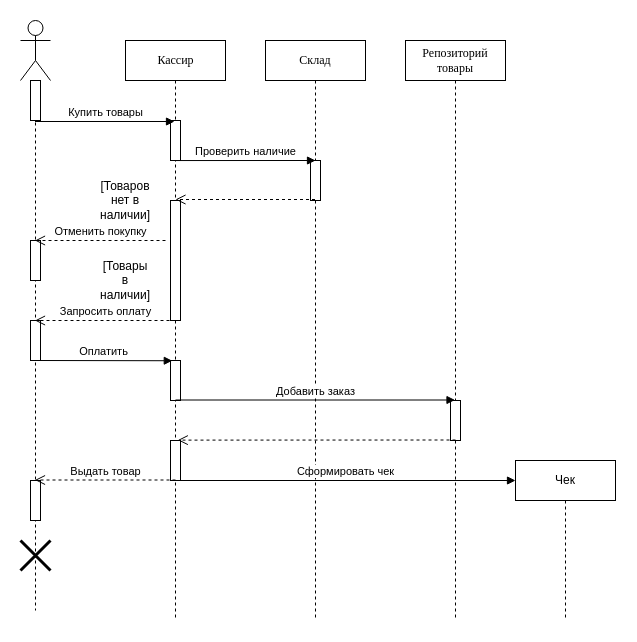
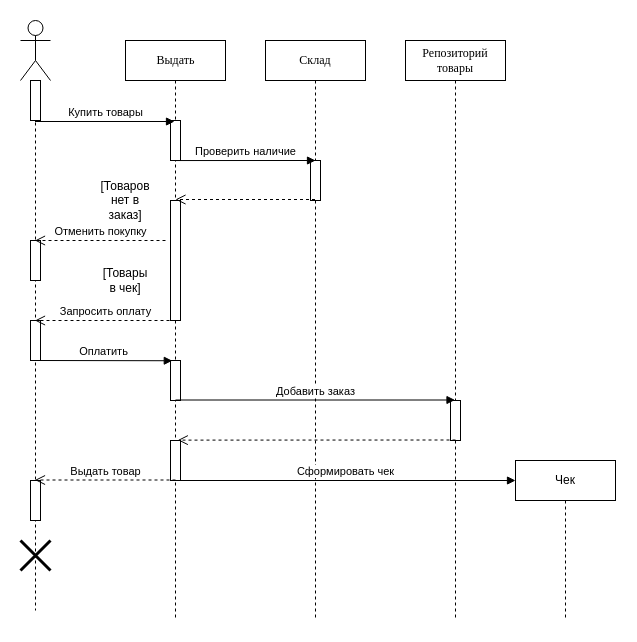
- <mxCell id="6" value="Кассир" style="html=1;points=[];perimeter=orthogonalPerimeter;shape=umlLifeline;participant=label;shadow=0;fontFamily=Verdana;fontSize=12;fontColor=#000000;align=center;strokeColor=#000000;strokeWidth=1;fillColor=#FFFFFF;recursiveResize=0;container=1;collapsible=0;" parent="1" vertex="1"><mxGeometry x="125" y="40" width="100" height="580" as="geometry" /></mxCell>
+ <mxCell id="6" value="Выдать" style="html=1;points=[];perimeter=orthogonalPerimeter;shape=umlLifeline;participant=label;shadow=0;fontFamily=Verdana;fontSize=12;fontColor=#000000;align=center;strokeColor=#000000;strokeWidth=1;fillColor=#FFFFFF;recursiveResize=0;container=1;collapsible=0;" parent="1" vertex="1"><mxGeometry x="125" y="40" width="100" height="580" as="geometry" /></mxCell>
- <mxCell id="21" value="[Товаров нет в наличии]" style="text;html=1;strokeColor=none;fillColor=none;align=center;verticalAlign=middle;whiteSpace=wrap;rounded=0;" vertex="1" parent="1"><mxGeometry x="105" y="190" width="40" height="20" as="geometry" /></mxCell>
+ <mxCell id="21" value="[Товаров нет в заказ]" style="text;html=1;strokeColor=none;fillColor=none;align=center;verticalAlign=middle;whiteSpace=wrap;rounded=0;" vertex="1" parent="1"><mxGeometry x="105" y="190" width="40" height="20" as="geometry" /></mxCell>
- <mxCell id="29" value="[Товары в наличии]" style="text;html=1;strokeColor=none;fillColor=none;align=center;verticalAlign=middle;whiteSpace=wrap;rounded=0;" vertex="1" parent="1"><mxGeometry x="105" y="270" width="40" height="20" as="geometry" /></mxCell>
+ <mxCell id="29" value="[Товары в чек]" style="text;html=1;strokeColor=none;fillColor=none;align=center;verticalAlign=middle;whiteSpace=wrap;rounded=0;" vertex="1" parent="1"><mxGeometry x="105" y="270" width="40" height="20" as="geometry" /></mxCell>
